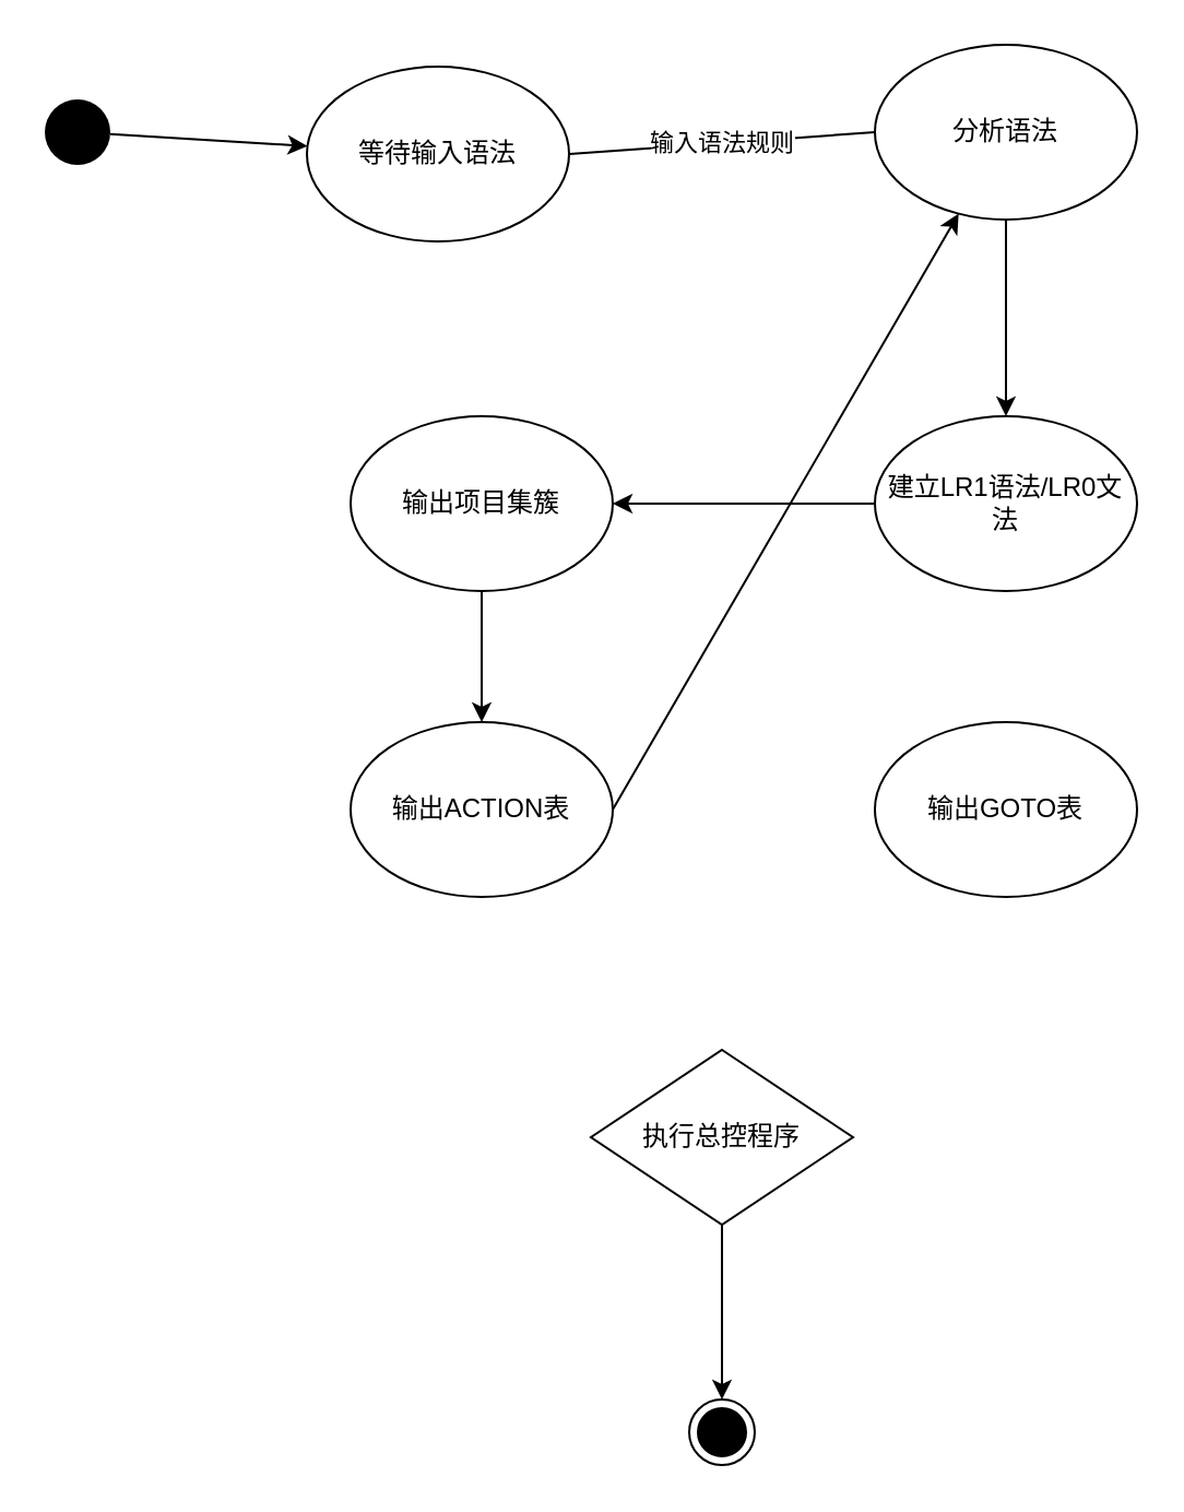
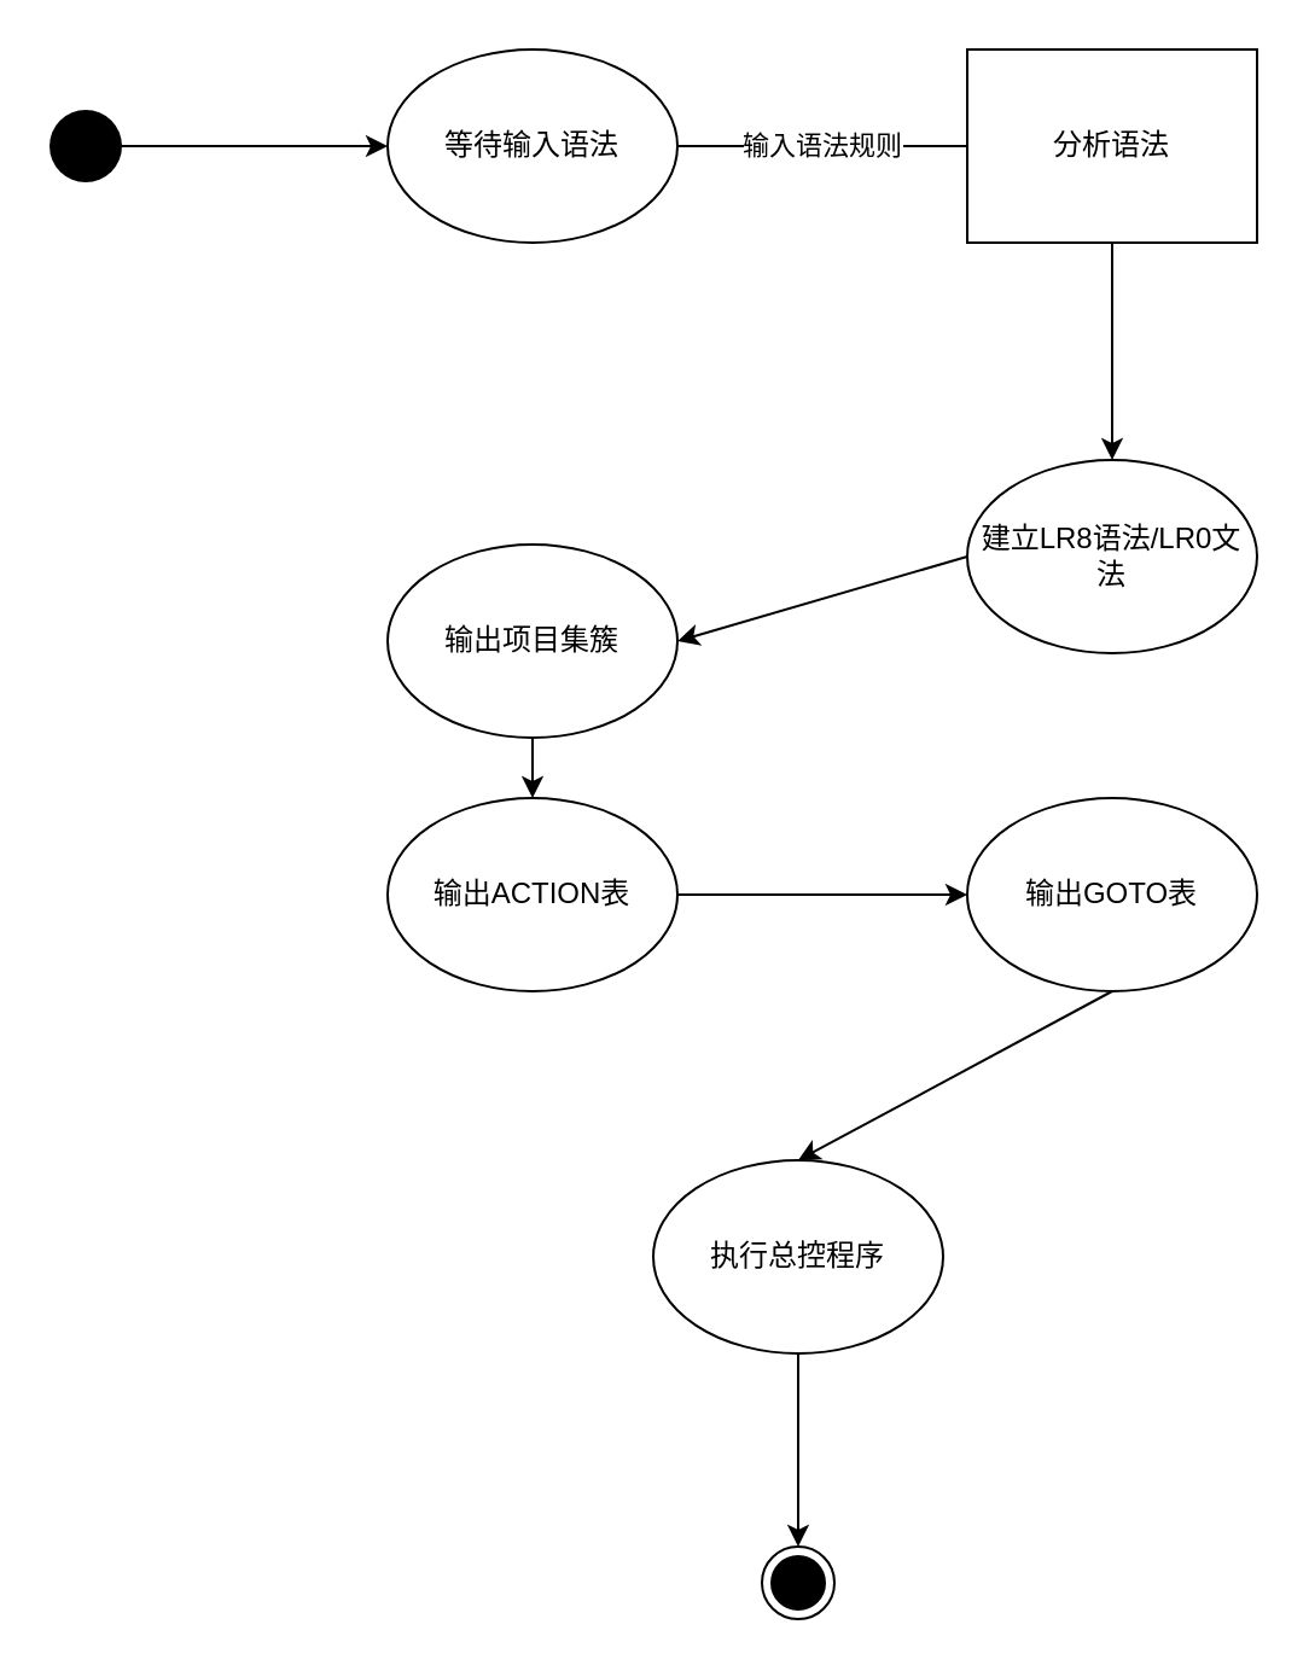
- <mxCell id="5" value="分析语法" style="ellipse;whiteSpace=wrap;html=1;" parent="1" vertex="1"><mxGeometry x="400" y="20" width="120" height="80" as="geometry" /></mxCell>
+ <mxCell id="5" value="分析语法" style="whiteSpace=wrap;html=1;rounded=0;" parent="1" vertex="1"><mxGeometry x="400" y="20" width="120" height="80" as="geometry" /></mxCell>
- <mxCell id="3" value="等待输入语法" style="ellipse;whiteSpace=wrap;html=1;" parent="1" vertex="1"><mxGeometry x="140" y="30" width="120" height="80" as="geometry" /></mxCell>
+ <mxCell id="3" value="等待输入语法" style="ellipse;whiteSpace=wrap;html=1;" parent="1" vertex="1"><mxGeometry x="160" y="20" width="120" height="80" as="geometry" /></mxCell>
- <mxCell id="9" value="输出项目集簇" style="ellipse;whiteSpace=wrap;html=1;" parent="1" vertex="1"><mxGeometry x="160" y="190" width="120" height="80" as="geometry" /></mxCell>
+ <mxCell id="9" value="输出项目集簇" style="ellipse;whiteSpace=wrap;html=1;" parent="1" vertex="1"><mxGeometry x="160" y="225" width="120" height="80" as="geometry" /></mxCell>
- <mxCell id="7" value="建立LR1语法/LR0文法" style="ellipse;whiteSpace=wrap;html=1;" parent="1" vertex="1"><mxGeometry x="400" y="190" width="120" height="80" as="geometry" /></mxCell>
+ <mxCell id="7" value="建立LR8语法/LR0文法" style="ellipse;whiteSpace=wrap;html=1;" parent="1" vertex="1"><mxGeometry x="400" y="190" width="120" height="80" as="geometry" /></mxCell>
- <mxCell id="10" style="edgeStyle=none;html=1;exitX=1;exitY=0.5;exitDx=0;exitDy=0;" parent="1" source="11" target="5" edge="1"><mxGeometry relative="1" as="geometry"><mxPoint x="400" y="390" as="targetPoint" /></mxGeometry></mxCell>
+ <mxCell id="10" style="edgeStyle=none;html=1;exitX=1;exitY=0.5;exitDx=0;exitDy=0;entryX=0;entryY=0.5;entryDx=0;entryDy=0;" parent="1" source="11" target="13" edge="1"><mxGeometry relative="1" as="geometry"><mxPoint x="400" y="390" as="targetPoint" /></mxGeometry></mxCell>
+ <mxCell id="12" style="edgeStyle=none;html=1;exitX=0.5;exitY=1;exitDx=0;exitDy=0;entryX=0.5;entryY=0;entryDx=0;entryDy=0;" parent="1" source="13" target="15" edge="1"><mxGeometry relative="1" as="geometry" /></mxCell>
- <mxCell id="15" value="执行总控程序" style="rhombus;whiteSpace=wrap;html=1;" parent="1" vertex="1"><mxGeometry x="270" y="480" width="120" height="80" as="geometry" /></mxCell>
+ <mxCell id="15" value="执行总控程序" style="ellipse;whiteSpace=wrap;html=1;" parent="1" vertex="1"><mxGeometry x="270" y="480" width="120" height="80" as="geometry" /></mxCell>
